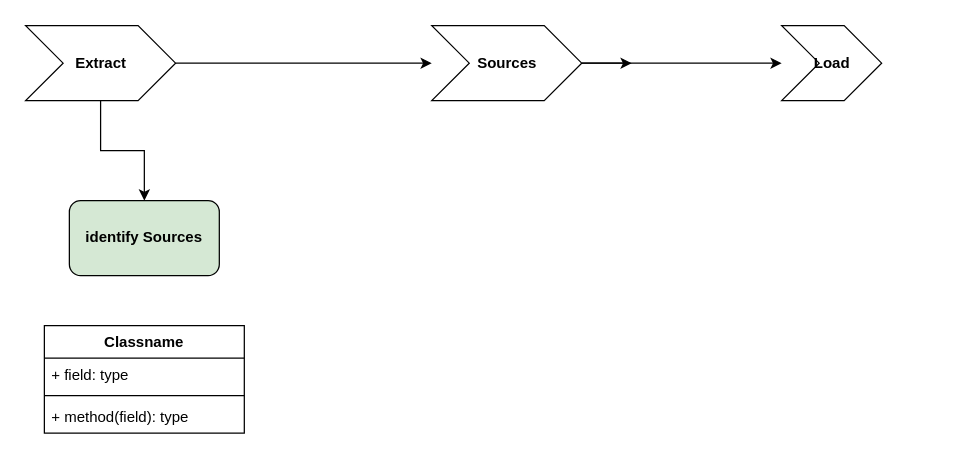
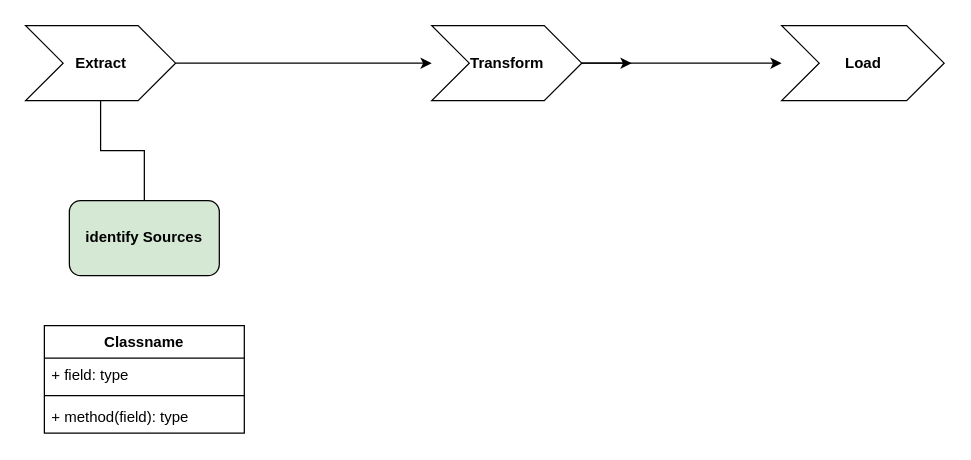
- <mxCell id="7" value="Sources" style="html=1;shadow=0;dashed=0;align=center;verticalAlign=middle;shape=mxgraph.arrows2.arrow;dy=0;dx=30;notch=30;fontStyle=1" vertex="1" parent="1"><mxGeometry x="345" y="20" width="120" height="60" as="geometry" /></mxCell>
+ <mxCell id="7" value="Transform" style="html=1;shadow=0;dashed=0;align=center;verticalAlign=middle;shape=mxgraph.arrows2.arrow;dy=0;dx=30;notch=30;fontStyle=1" vertex="1" parent="1"><mxGeometry x="345" y="20" width="120" height="60" as="geometry" /></mxCell>
- <mxCell id="8" value="Load" style="html=1;shadow=0;dashed=0;align=center;verticalAlign=middle;shape=mxgraph.arrows2.arrow;dy=0;dx=30;notch=30;fontStyle=1" vertex="1" parent="1"><mxGeometry x="625" y="20" width="80" height="60" as="geometry" /></mxCell>
+ <mxCell id="8" value="Load" style="html=1;shadow=0;dashed=0;align=center;verticalAlign=middle;shape=mxgraph.arrows2.arrow;dy=0;dx=30;notch=30;fontStyle=1" vertex="1" parent="1"><mxGeometry x="625" y="20" width="130" height="60" as="geometry" /></mxCell>
- <mxCell id="3" value="" style="edgeStyle=orthogonalEdgeStyle;rounded=0;orthogonalLoop=1;jettySize=auto;html=1;" edge="1" parent="1" source="4" target="9"><mxGeometry relative="1" as="geometry" /></mxCell>
+ <mxCell id="3" value="" style="edgeStyle=orthogonalEdgeStyle;rounded=0;orthogonalLoop=1;jettySize=auto;html=1;endArrow=none;" edge="1" parent="1" source="4" target="9"><mxGeometry relative="1" as="geometry" /></mxCell>
